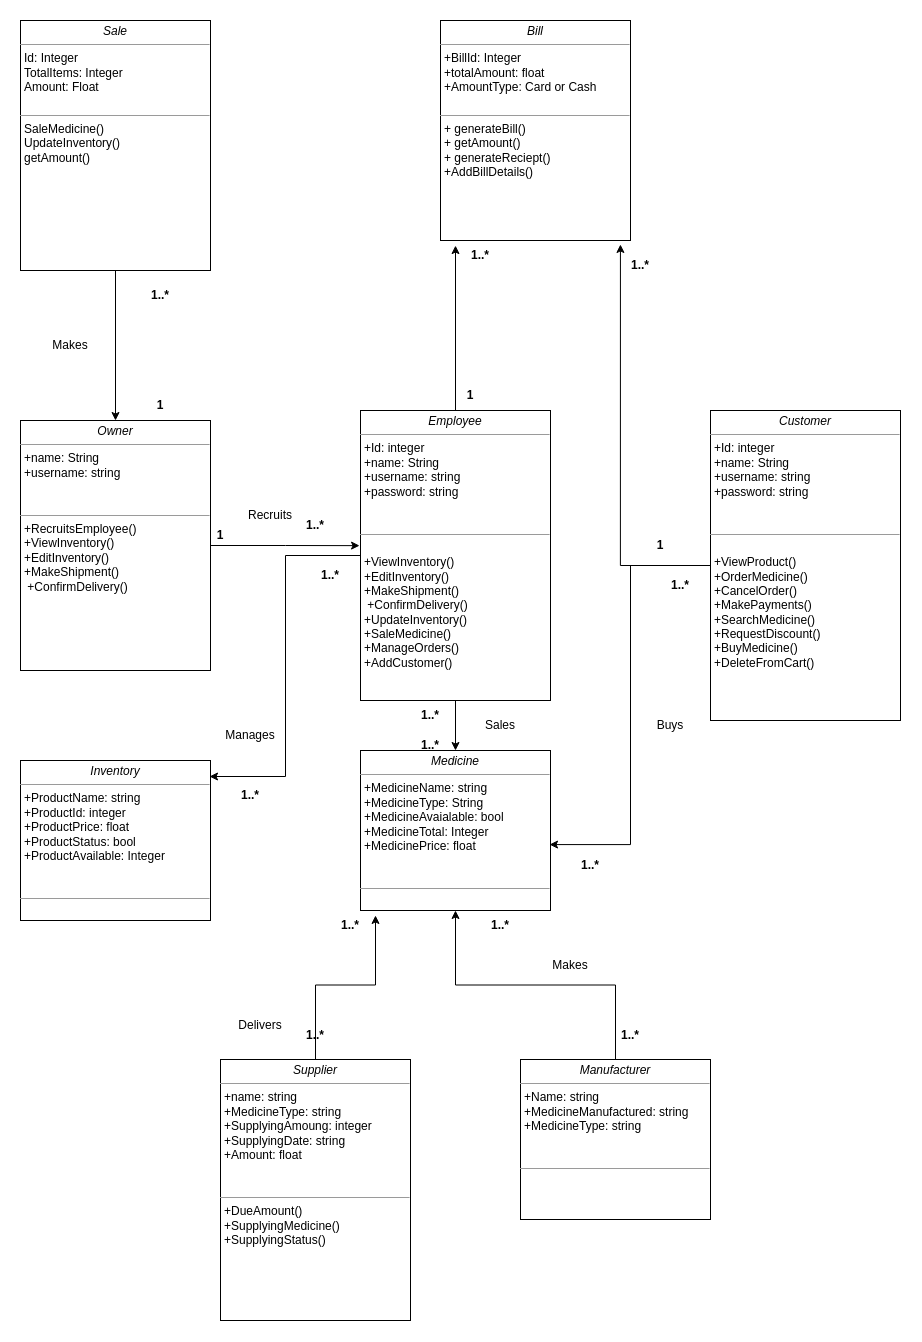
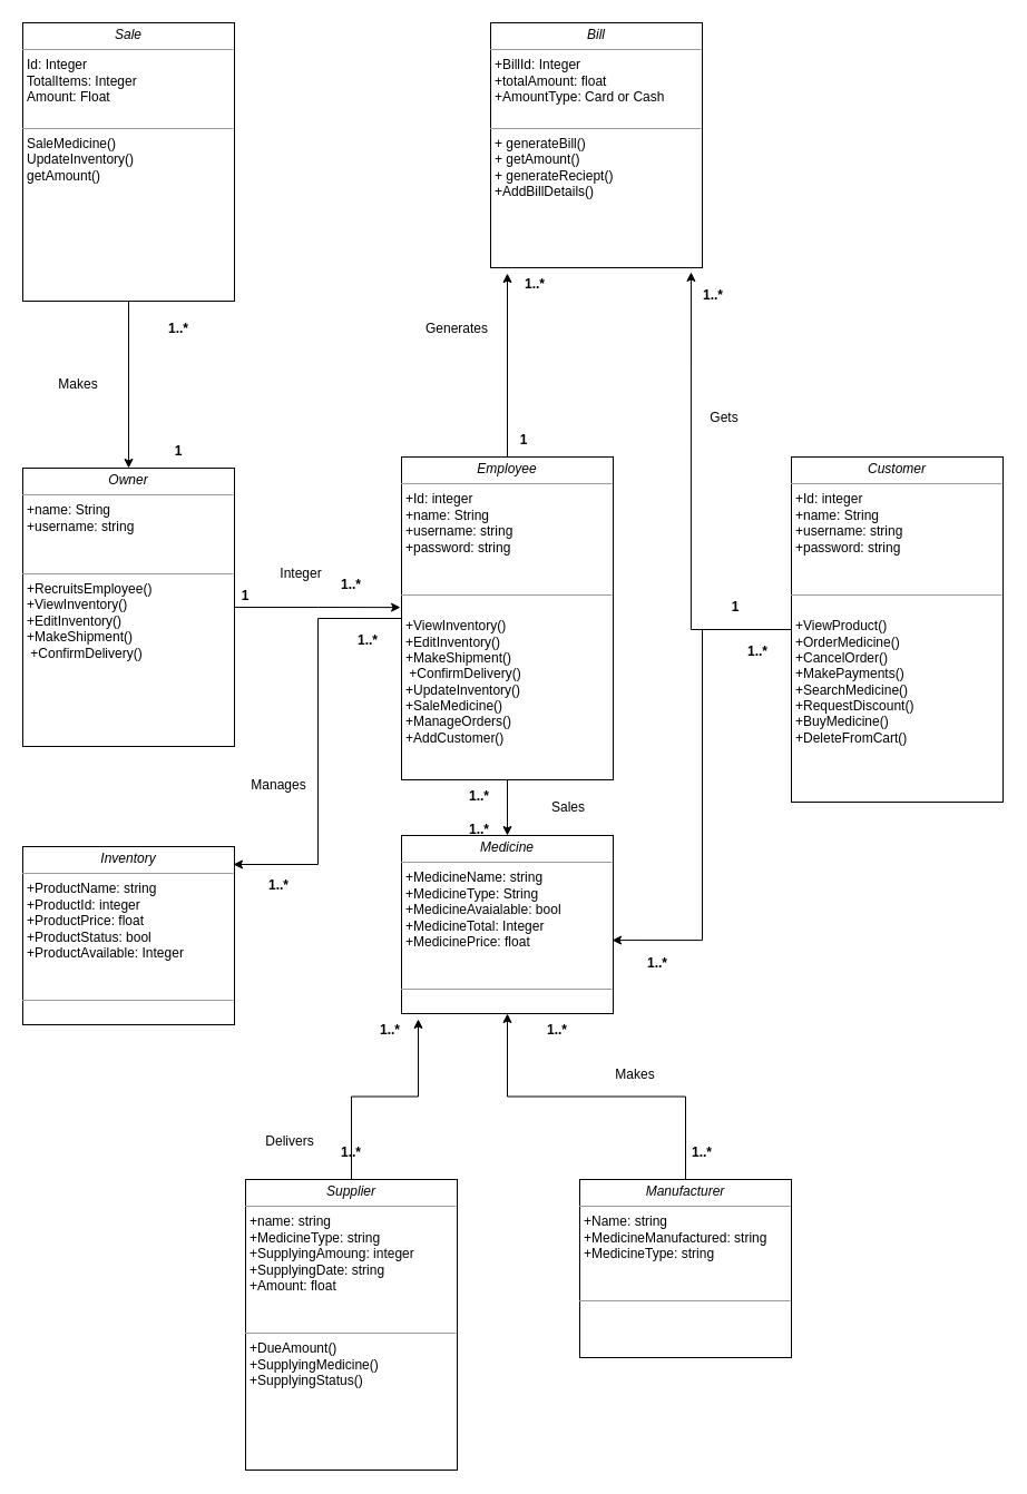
+ <mxCell id="46" value="Generates" style="text;html=1;strokeColor=none;fillColor=none;align=center;verticalAlign=middle;whiteSpace=wrap;rounded=0;" vertex="1" parent="1"><mxGeometry x="380" y="280" width="60" height="30" as="geometry" /></mxCell>
+ <mxCell id="45" value="Gets" style="text;html=1;strokeColor=none;fillColor=none;align=center;verticalAlign=middle;whiteSpace=wrap;rounded=0;" vertex="1" parent="1"><mxGeometry x="620" y="360" width="60" height="30" as="geometry" /></mxCell>
- <mxCell id="39" value="Recruits" style="text;html=1;strokeColor=none;fillColor=none;align=center;verticalAlign=middle;whiteSpace=wrap;rounded=0;" vertex="1" parent="1"><mxGeometry x="240" y="500" width="60" height="30" as="geometry" /></mxCell>
+ <mxCell id="39" value="Integer" style="text;html=1;strokeColor=none;fillColor=none;align=center;verticalAlign=middle;whiteSpace=wrap;rounded=0;" vertex="1" parent="1"><mxGeometry x="240" y="500" width="60" height="30" as="geometry" /></mxCell>
- <mxCell id="41" value="Sales" style="text;html=1;strokeColor=none;fillColor=none;align=center;verticalAlign=middle;whiteSpace=wrap;rounded=0;" vertex="1" parent="1"><mxGeometry x="470" y="710" width="60" height="30" as="geometry" /></mxCell>
+ <mxCell id="41" value="Sales" style="text;html=1;strokeColor=none;fillColor=none;align=center;verticalAlign=middle;whiteSpace=wrap;rounded=0;" vertex="1" parent="1"><mxGeometry x="480" y="710" width="60" height="30" as="geometry" /></mxCell>
- <mxCell id="44" value="Buys" style="text;html=1;strokeColor=none;fillColor=none;align=center;verticalAlign=middle;whiteSpace=wrap;rounded=0;" vertex="1" parent="1"><mxGeometry x="640" y="710" width="60" height="30" as="geometry" /></mxCell>
- <mxCell id="40" value="Manages" style="text;html=1;strokeColor=none;fillColor=none;align=center;verticalAlign=middle;whiteSpace=wrap;rounded=0;" vertex="1" parent="1"><mxGeometry x="220" y="720" width="60" height="30" as="geometry" /></mxCell>
+ <mxCell id="40" value="Manages" style="text;html=1;strokeColor=none;fillColor=none;align=center;verticalAlign=middle;whiteSpace=wrap;rounded=0;" vertex="1" parent="1"><mxGeometry x="220" y="690" width="60" height="30" as="geometry" /></mxCell>
